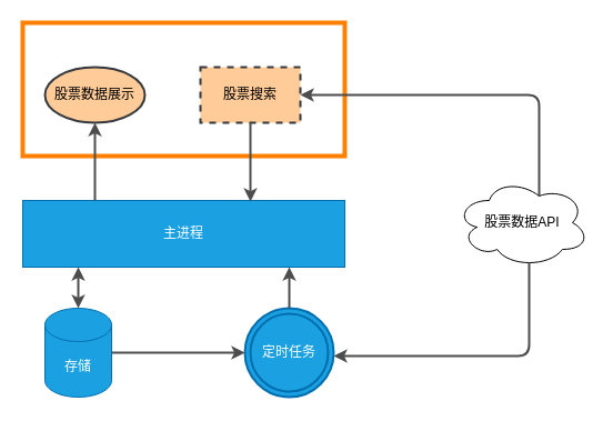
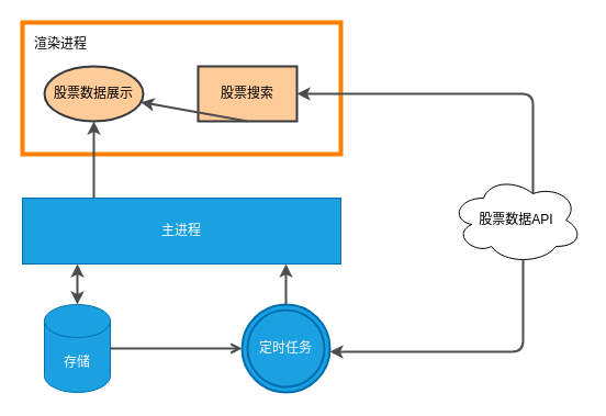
+ <mxCell id="6" value="&lt;font color=&quot;#000000&quot;&gt;渲染进程&lt;/font&gt;" style="text;html=1;strokeColor=none;fillColor=none;align=center;verticalAlign=middle;whiteSpace=wrap;rounded=0;" vertex="1" parent="1"><mxGeometry x="20" y="30" width="70" height="20" as="geometry" /></mxCell>
- <mxCell id="8" value="&lt;font color=&quot;#000000&quot;&gt;股票搜索&lt;/font&gt;" style="rounded=0;whiteSpace=wrap;html=1;strokeColor=#36393d;strokeWidth=2;fillColor=#ffcc99;dashed=1;" vertex="1" parent="1"><mxGeometry x="180" y="60" width="90" height="50" as="geometry" /></mxCell>
+ <mxCell id="8" value="&lt;font color=&quot;#000000&quot;&gt;股票搜索&lt;/font&gt;" style="rounded=0;whiteSpace=wrap;html=1;strokeColor=#36393d;strokeWidth=2;fillColor=#ffcc99;" vertex="1" parent="1"><mxGeometry x="180" y="60" width="90" height="50" as="geometry" /></mxCell>
- <mxCell id="11" value="" style="endArrow=classic;html=1;entryX=0.707;entryY=0.017;entryDx=0;entryDy=0;strokeWidth=2;exitX=0.5;exitY=1;exitDx=0;exitDy=0;entryPerimeter=0;strokeColor=#4D4D4D;" edge="1" parent="1" source="8" target="2"><mxGeometry width="50" height="50" relative="1" as="geometry"><mxPoint x="95" y="190" as="sourcePoint" /><mxPoint x="95" y="120" as="targetPoint" /></mxGeometry></mxCell>
+ <mxCell id="11" value="" style="endArrow=classic;html=1;strokeWidth=2;exitX=0.5;exitY=1;exitDx=0;exitDy=0;strokeColor=#4D4D4D;" edge="1" parent="1" source="8" target="7"><mxGeometry width="50" height="50" relative="1" as="geometry"><mxPoint x="95" y="190" as="sourcePoint" /><mxPoint x="95" y="120" as="targetPoint" /></mxGeometry></mxCell>
- <mxCell id="13" value="" style="endArrow=classic;html=1;strokeWidth=2;exitX=1;exitY=0.5;exitDx=0;exitDy=0;exitPerimeter=0;entryX=0;entryY=0.5;entryDx=0;entryDy=0;strokeColor=#4D4D4D;" edge="1" parent="1" source="3" target="9"><mxGeometry width="50" height="50" relative="1" as="geometry"><mxPoint x="210" y="217" as="sourcePoint" /><mxPoint x="260" y="167" as="targetPoint" /></mxGeometry></mxCell>
+ <mxCell id="13" value="" style="endArrow=open;html=1;strokeWidth=2;exitX=1;exitY=0.5;exitDx=0;exitDy=0;exitPerimeter=0;entryX=0;entryY=0.5;entryDx=0;entryDy=0;strokeColor=#4D4D4D;" edge="1" parent="1" source="3" target="9"><mxGeometry width="50" height="50" relative="1" as="geometry"><mxPoint x="210" y="217" as="sourcePoint" /><mxPoint x="260" y="167" as="targetPoint" /></mxGeometry></mxCell>
